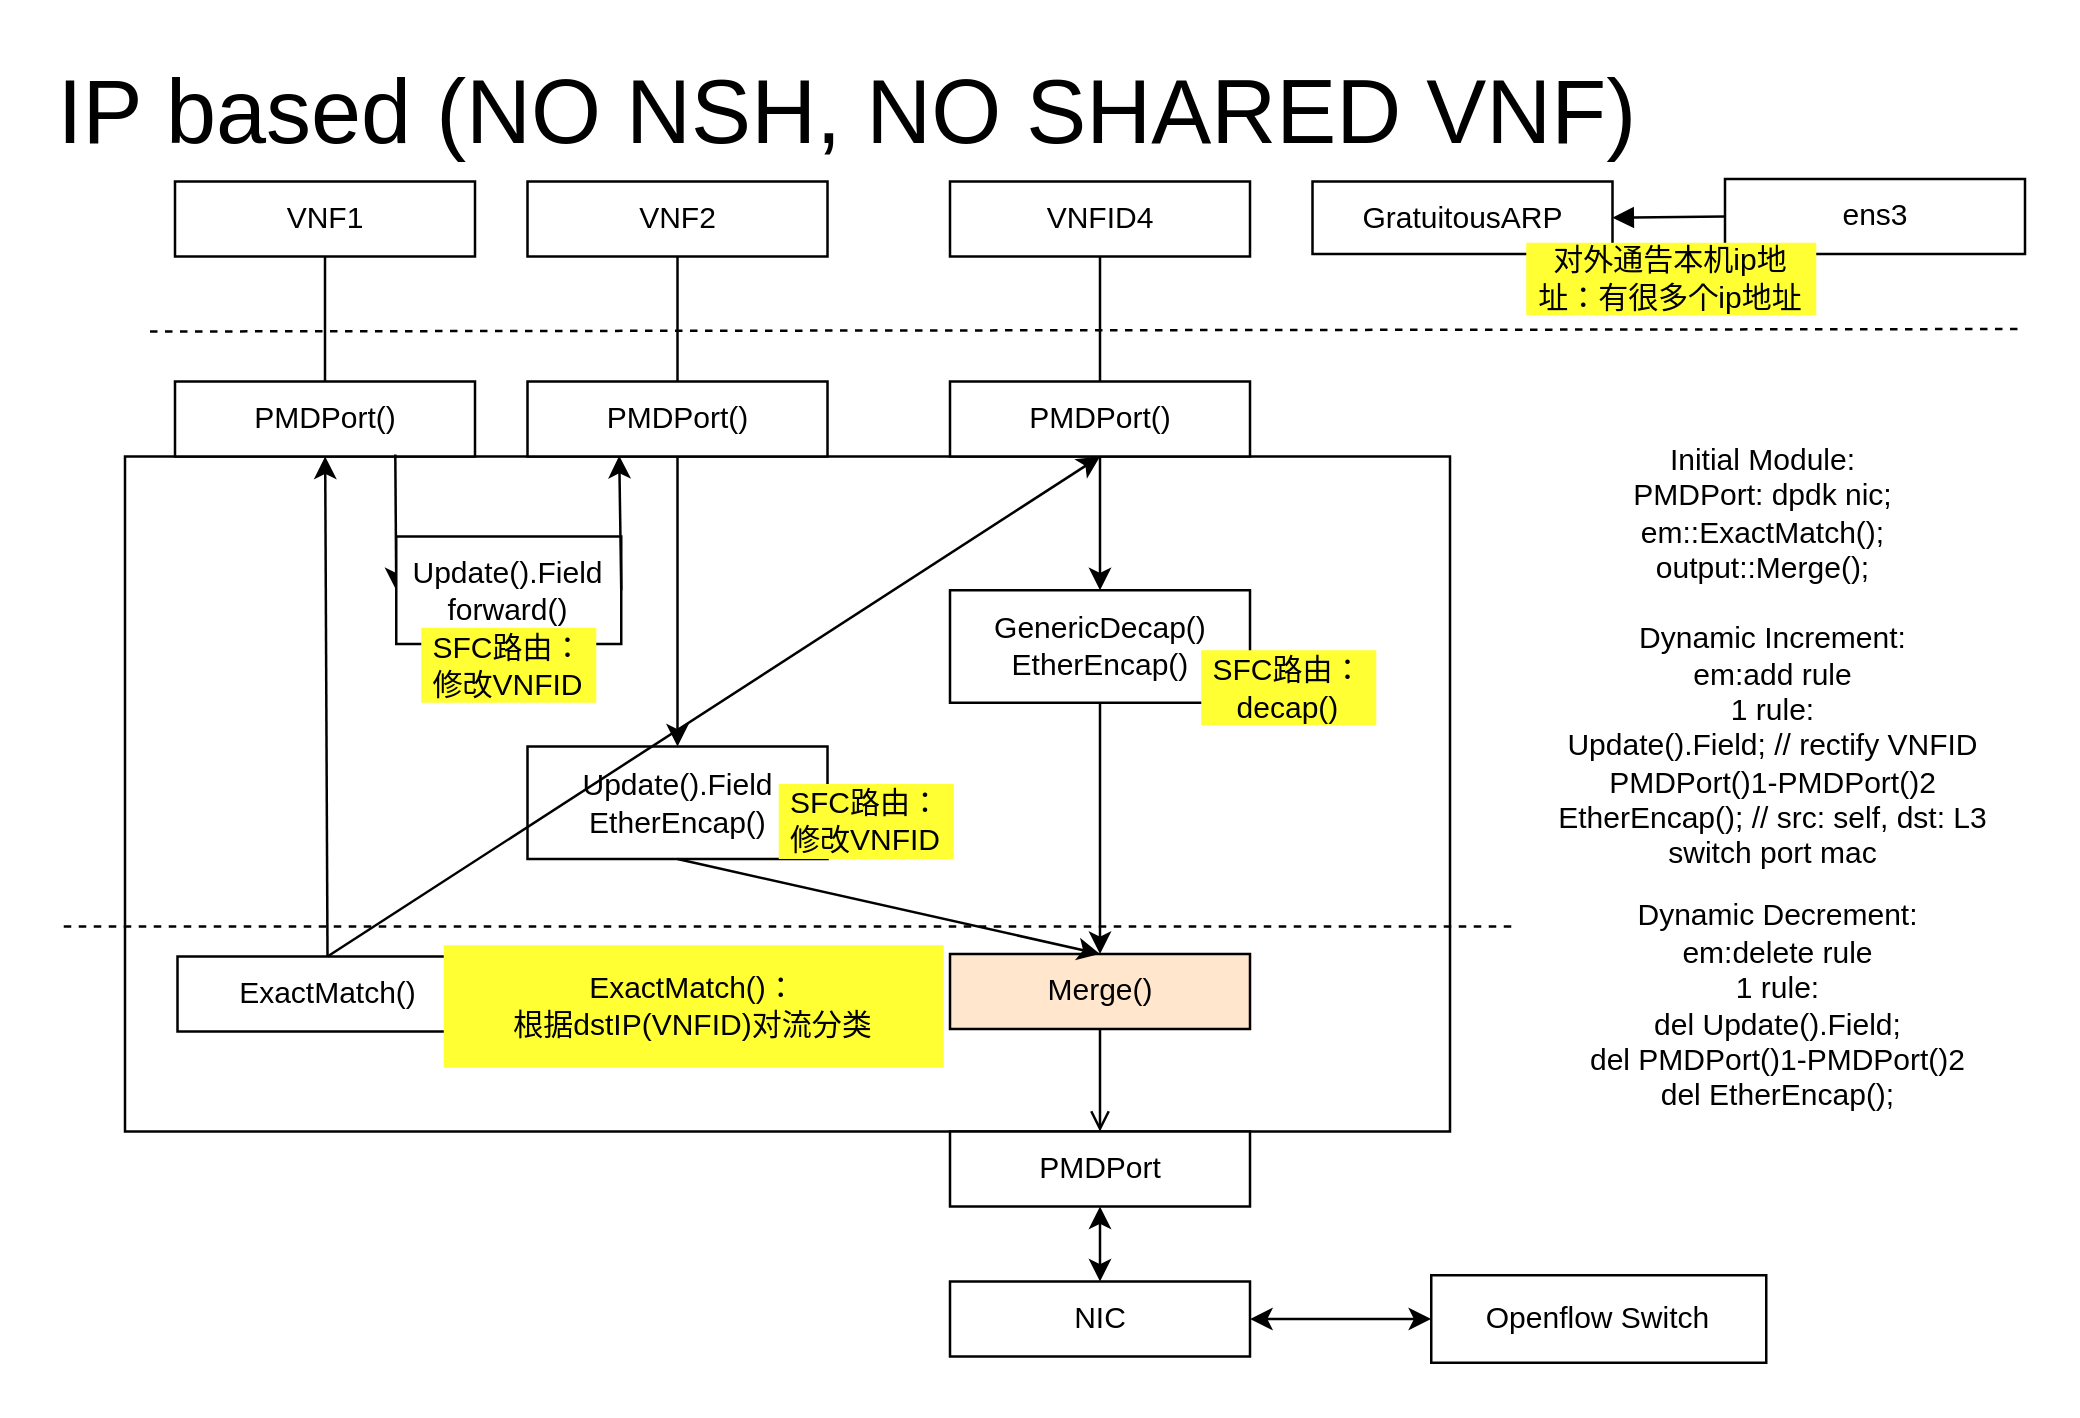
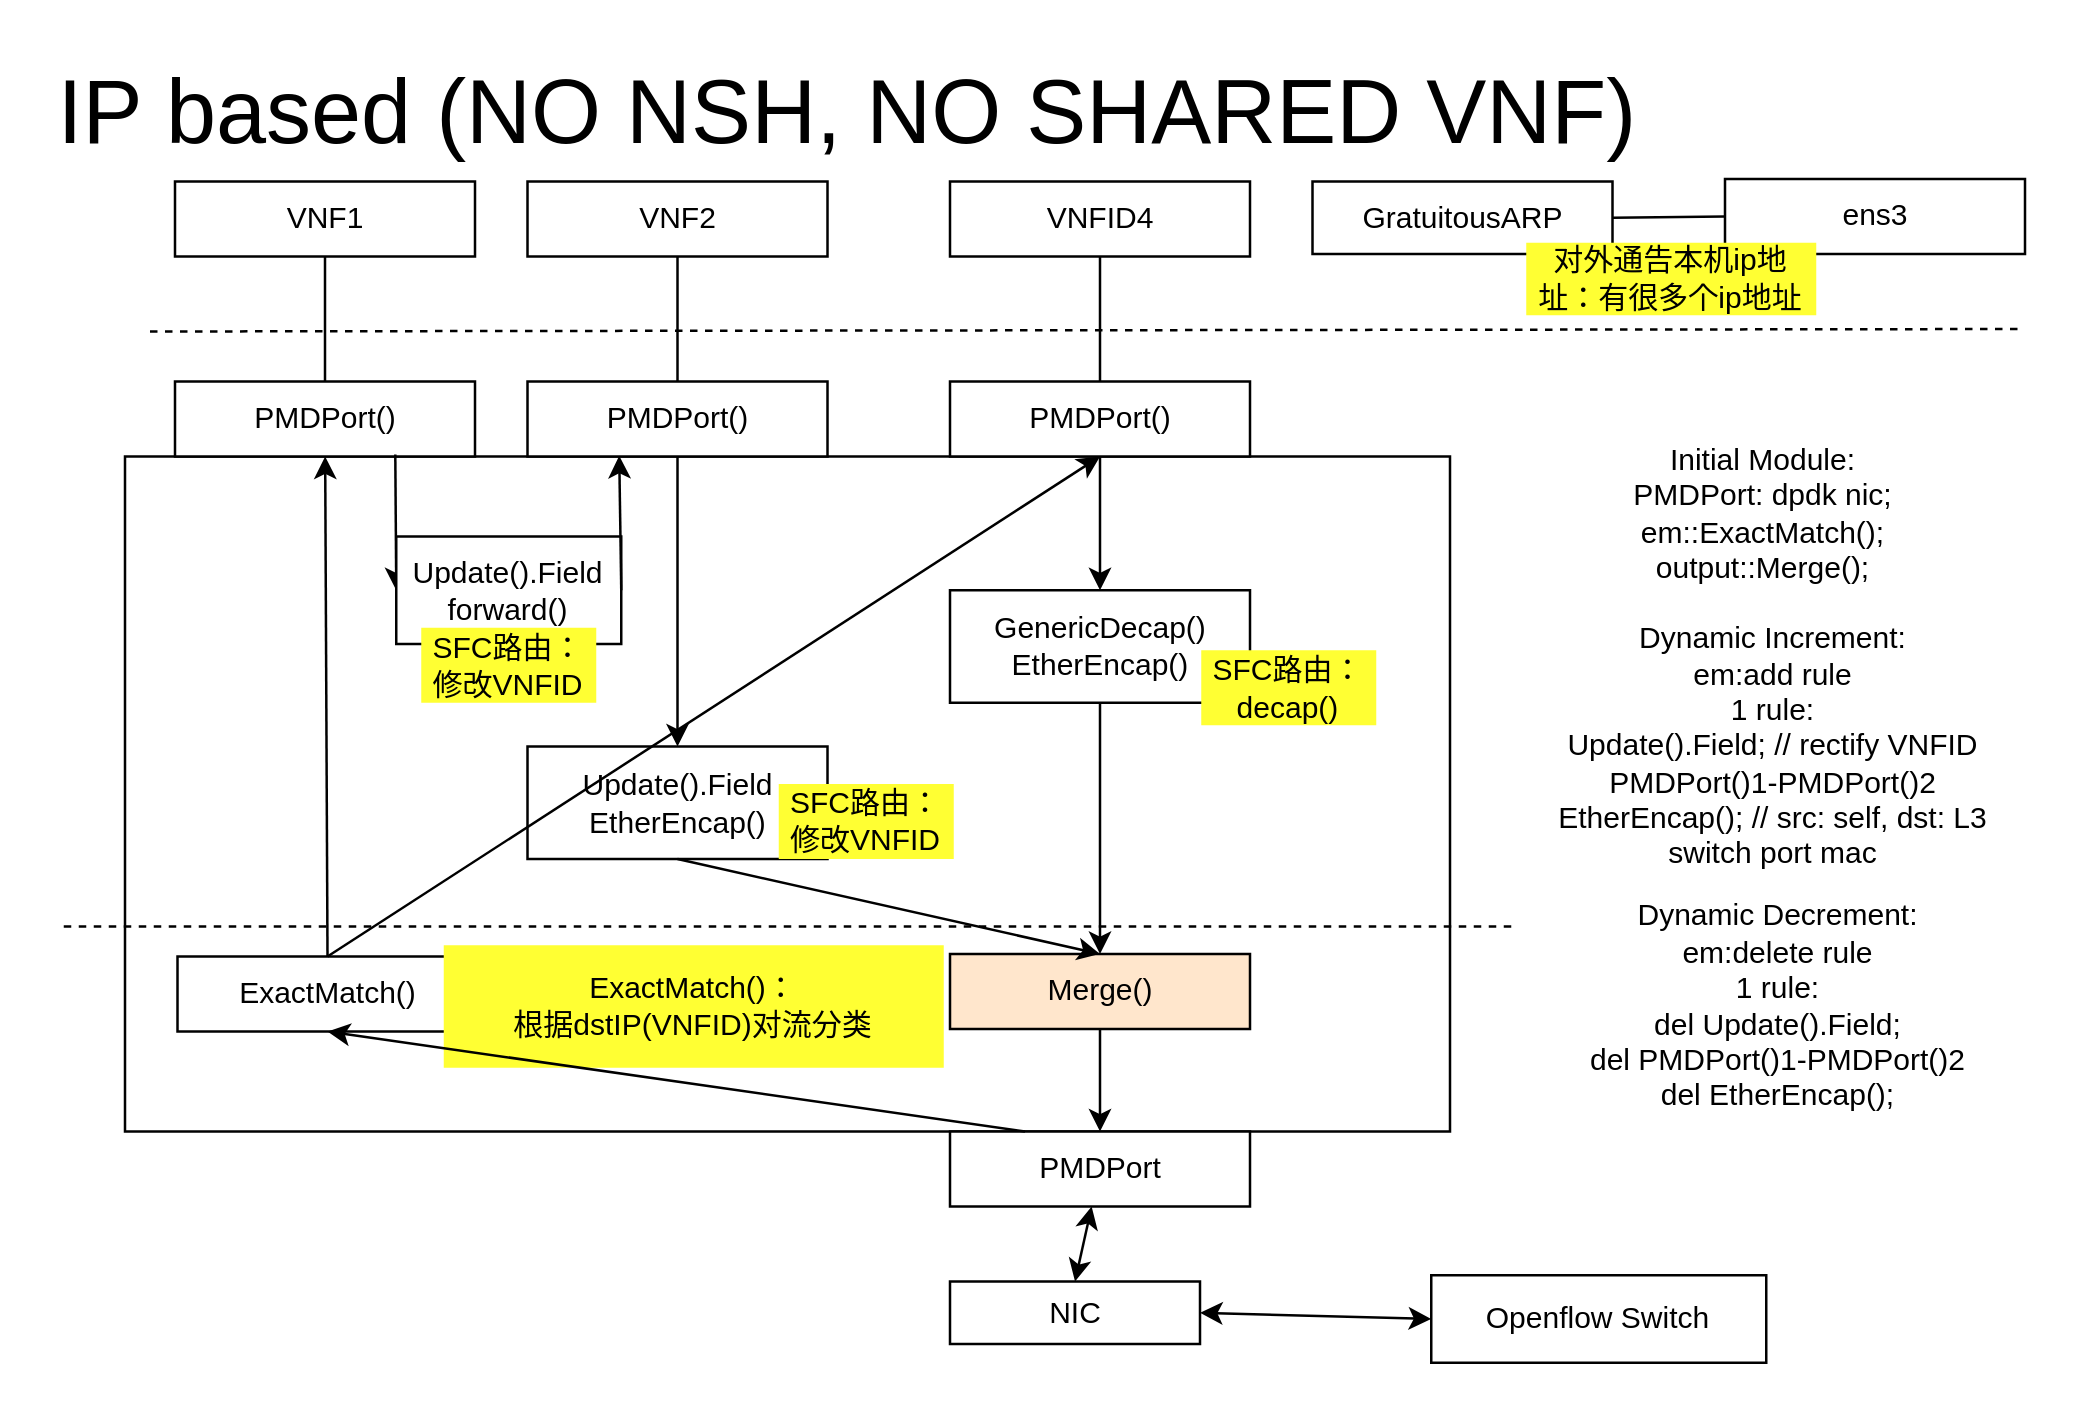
- <mxCell id="6" value="" style="endArrow=block;html=1;entryX=1;entryY=0.5;entryDx=0;entryDy=0;exitX=0;exitY=0.5;exitDx=0;exitDy=0;" parent="1" source="4" target="5" edge="1"><mxGeometry width="50" height="50" relative="1" as="geometry"><mxPoint x="759.5" y="87" as="sourcePoint" /><mxPoint x="804.5" y="32" as="targetPoint" /></mxGeometry></mxCell>
+ <mxCell id="6" value="" style="endArrow=none;html=1;entryX=1;entryY=0.5;entryDx=0;entryDy=0;exitX=0;exitY=0.5;exitDx=0;exitDy=0;" parent="1" source="4" target="5" edge="1"><mxGeometry width="50" height="50" relative="1" as="geometry"><mxPoint x="759.5" y="87" as="sourcePoint" /><mxPoint x="804.5" y="32" as="targetPoint" /></mxGeometry></mxCell>
+ <mxCell id="18" value="" style="endArrow=classic;html=1;entryX=0.5;entryY=1;entryDx=0;entryDy=0;exitX=0.25;exitY=0;exitDx=0;exitDy=0;" parent="1" source="3" target="16" edge="1"><mxGeometry width="50" height="50" relative="1" as="geometry"><mxPoint x="269.5" y="592" as="sourcePoint" /><mxPoint x="319.5" y="542" as="targetPoint" /></mxGeometry></mxCell>
- <mxCell id="9" value="" style="endArrow=open;html=1;exitX=0.5;exitY=1;exitDx=0;exitDy=0;entryX=0.5;entryY=0;entryDx=0;entryDy=0;" parent="1" source="8" target="3" edge="1"><mxGeometry width="50" height="50" relative="1" as="geometry"><mxPoint x="219.5" y="572" as="sourcePoint" /><mxPoint x="439.5" y="452" as="targetPoint" /></mxGeometry></mxCell>
+ <mxCell id="9" value="" style="endArrow=classic;html=1;exitX=0.5;exitY=1;exitDx=0;exitDy=0;entryX=0.5;entryY=0;entryDx=0;entryDy=0;" parent="1" source="8" target="3" edge="1"><mxGeometry width="50" height="50" relative="1" as="geometry"><mxPoint x="219.5" y="572" as="sourcePoint" /><mxPoint x="439.5" y="452" as="targetPoint" /></mxGeometry></mxCell>
- <mxCell id="22" value="NIC" style="rounded=0;whiteSpace=wrap;html=1;" parent="1" vertex="1"><mxGeometry x="379.5" y="512" width="120" height="30" as="geometry" /></mxCell>
+ <mxCell id="22" value="NIC" style="rounded=0;whiteSpace=wrap;html=1;" parent="1" vertex="1"><mxGeometry x="379.5" y="512" width="100" height="25" as="geometry" /></mxCell>
